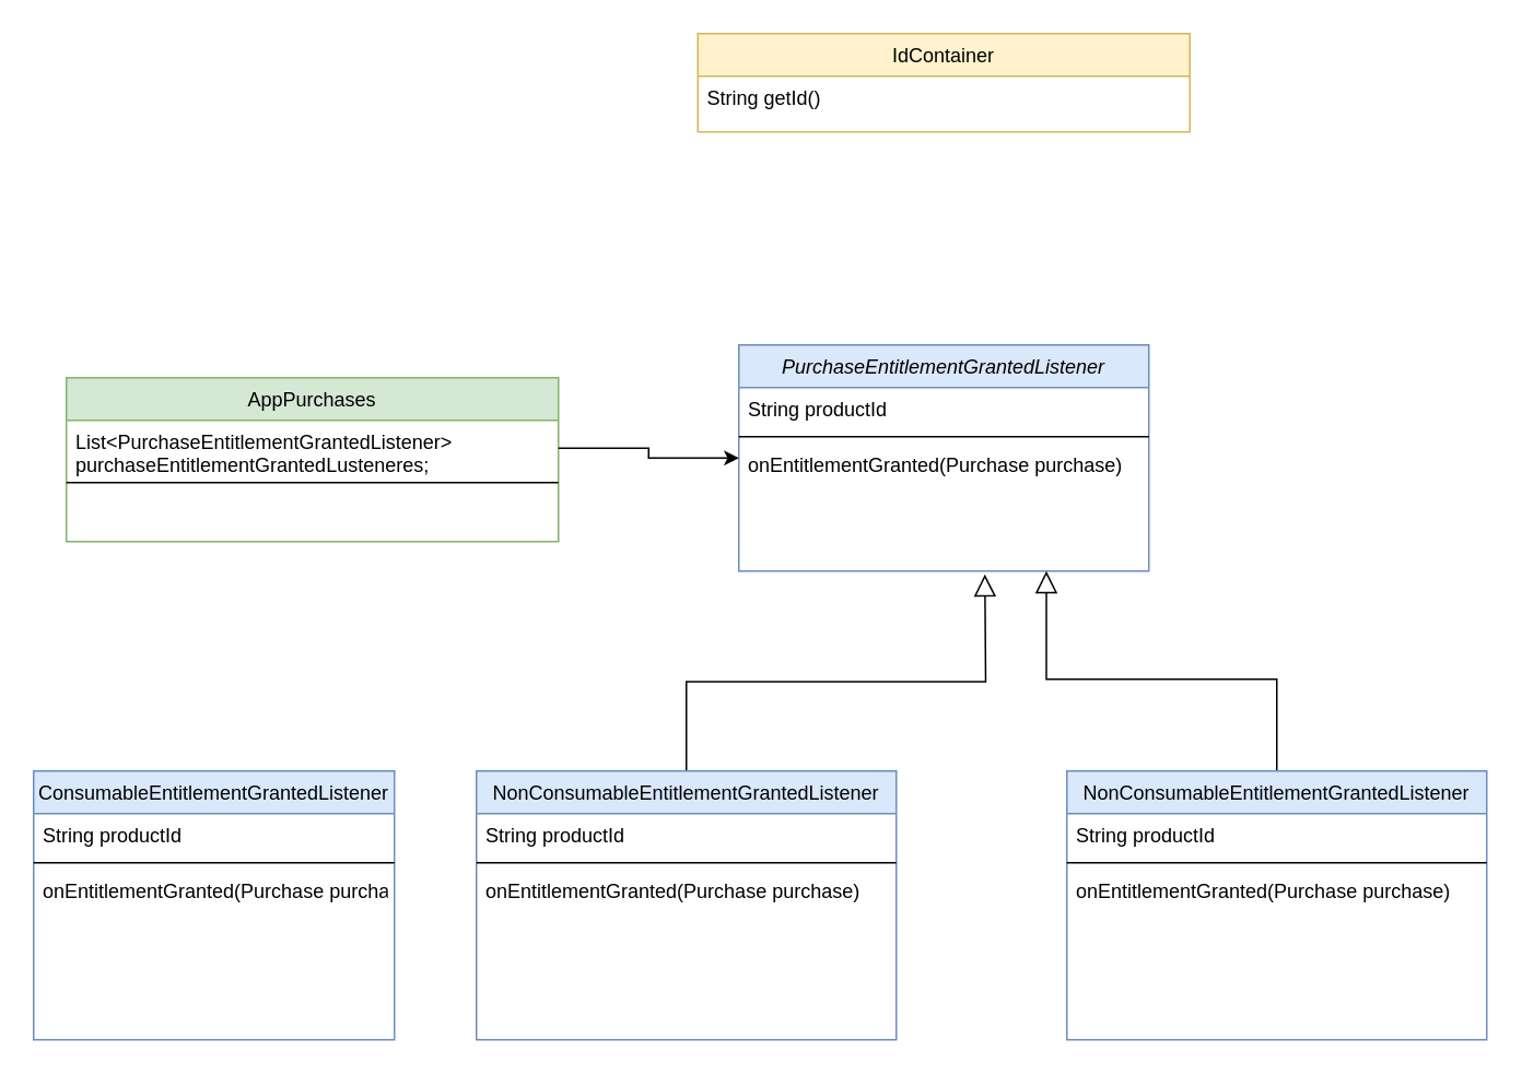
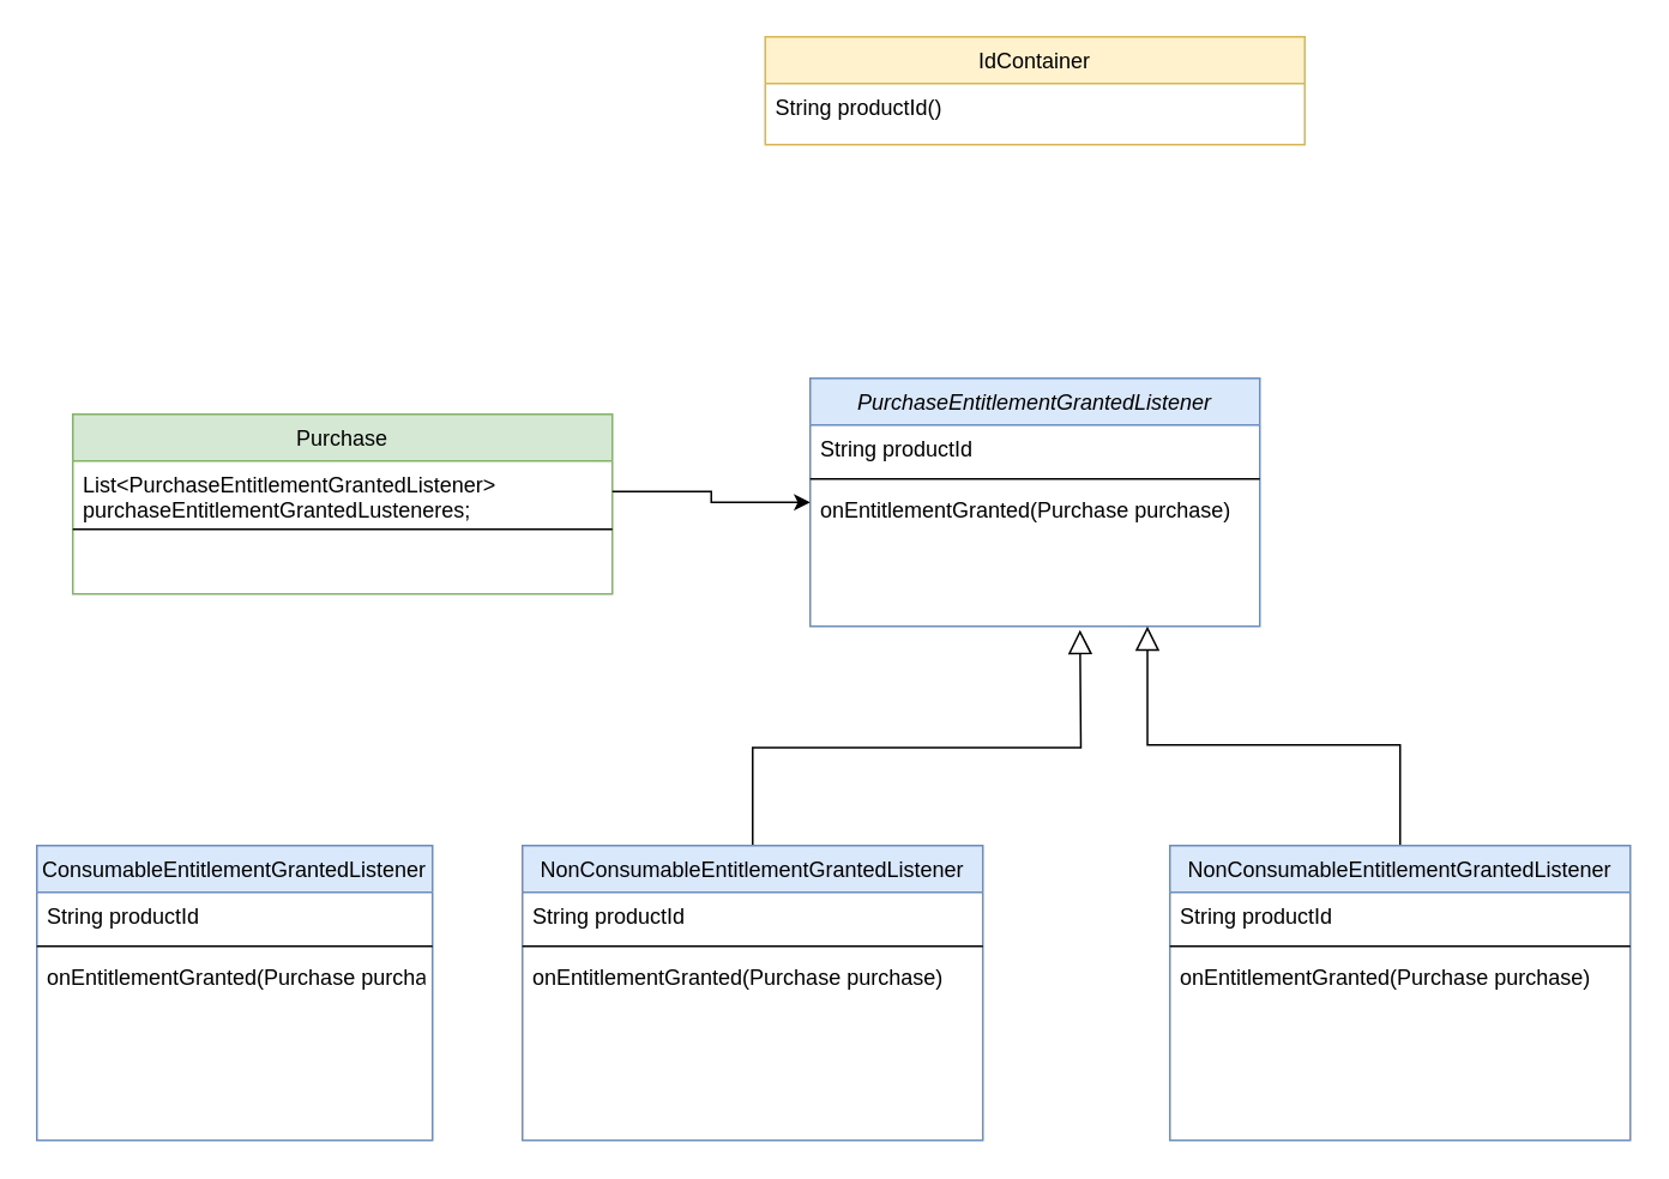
- <mxCell id="25" value="String getId()" style="text;align=left;verticalAlign=top;spacingLeft=4;spacingRight=4;overflow=hidden;rotatable=0;points=[[0,0.5],[1,0.5]];portConstraint=eastwest;" vertex="1" parent="24"><mxGeometry y="26" width="300" height="34" as="geometry" /></mxCell>
+ <mxCell id="25" value="String productId()" style="text;align=left;verticalAlign=top;spacingLeft=4;spacingRight=4;overflow=hidden;rotatable=0;points=[[0,0.5],[1,0.5]];portConstraint=eastwest;" vertex="1" parent="24"><mxGeometry y="26" width="300" height="34" as="geometry" /></mxCell>
- <mxCell id="10" value="AppPurchases" style="swimlane;fontStyle=0;align=center;verticalAlign=top;childLayout=stackLayout;horizontal=1;startSize=26;horizontalStack=0;resizeParent=1;resizeLast=0;collapsible=1;marginBottom=0;rounded=0;shadow=0;strokeWidth=1;fillColor=#d5e8d4;strokeColor=#82b366;" vertex="1" parent="1"><mxGeometry x="40" y="230" width="300" height="100" as="geometry"><mxRectangle x="340" y="380" width="170" height="26" as="alternateBounds" /></mxGeometry></mxCell>
+ <mxCell id="10" value="Purchase" style="swimlane;fontStyle=0;align=center;verticalAlign=top;childLayout=stackLayout;horizontal=1;startSize=26;horizontalStack=0;resizeParent=1;resizeLast=0;collapsible=1;marginBottom=0;rounded=0;shadow=0;strokeWidth=1;fillColor=#d5e8d4;strokeColor=#82b366;" vertex="1" parent="1"><mxGeometry x="40" y="230" width="300" height="100" as="geometry"><mxRectangle x="340" y="380" width="170" height="26" as="alternateBounds" /></mxGeometry></mxCell>
